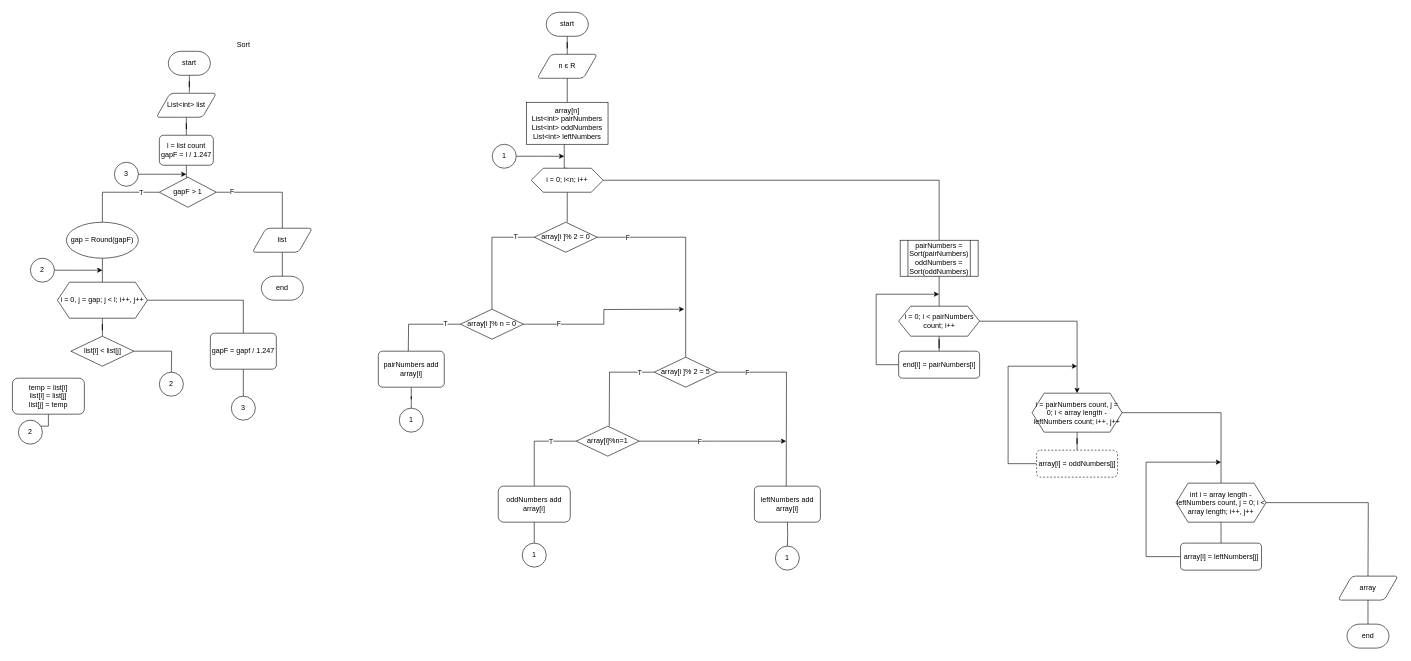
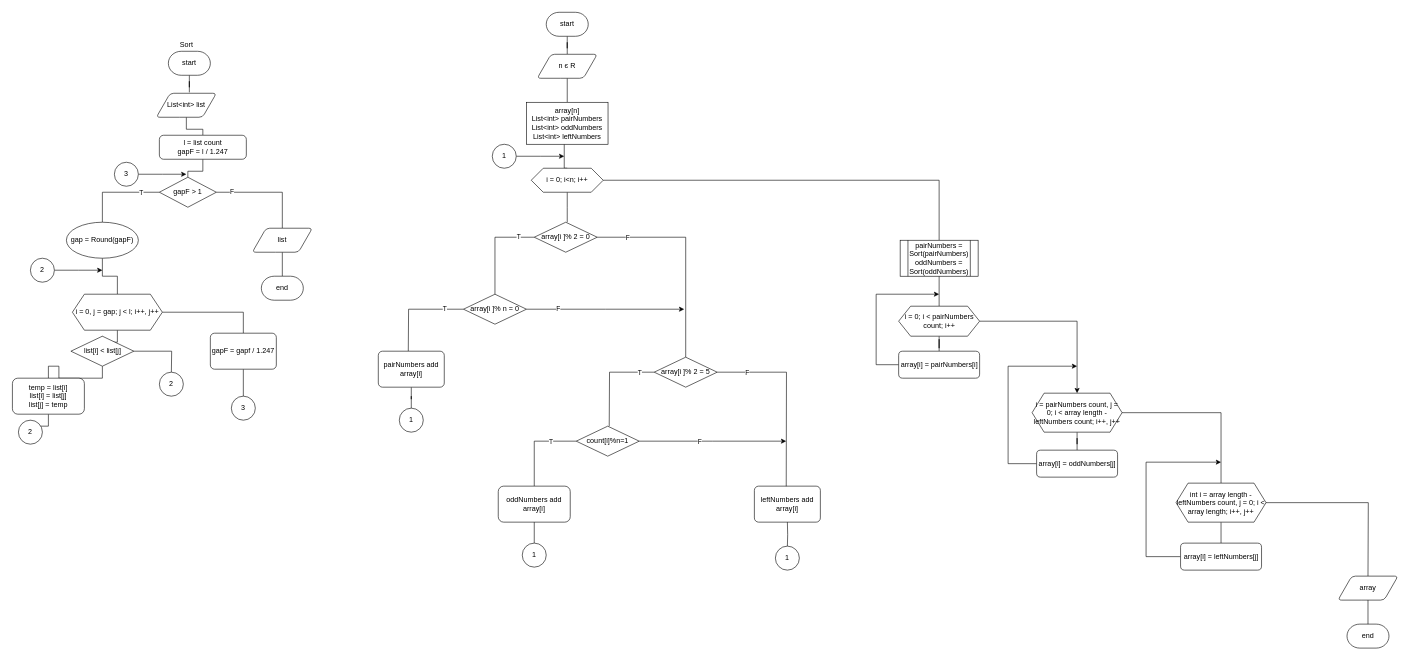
- <mxCell id="44" value="Sort" style="text;html=1;align=center;verticalAlign=middle;resizable=0;points=[];autosize=1;strokeColor=none;fillColor=none;" vertex="1" parent="1"><mxGeometry x="385" y="65" width="40" height="20" as="geometry" /></mxCell>
+ <mxCell id="44" value="Sort" style="text;html=1;align=center;verticalAlign=middle;resizable=0;points=[];autosize=1;strokeColor=none;fillColor=none;" vertex="1" parent="1"><mxGeometry x="290" y="65" width="40" height="20" as="geometry" /></mxCell>
- <mxCell id="48" value="l = list count&lt;br&gt;gapF = l / 1.247" style="rounded=1;whiteSpace=wrap;html=1;absoluteArcSize=1;arcSize=14;strokeWidth=1;" vertex="1" parent="1"><mxGeometry x="265" y="225" width="90" height="50" as="geometry" /></mxCell>
+ <mxCell id="48" value="l = list count&lt;br&gt;gapF = l / 1.247" style="rounded=1;whiteSpace=wrap;html=1;absoluteArcSize=1;arcSize=14;strokeWidth=1;" vertex="1" parent="1"><mxGeometry x="265" y="225" width="145" height="40" as="geometry" /></mxCell>
- <mxCell id="58" value="i = 0, j = gap; j &amp;lt; l; i++, j++" style="shape=hexagon;perimeter=hexagonPerimeter2;whiteSpace=wrap;html=1;fixedSize=1;strokeWidth=1;" vertex="1" parent="1"><mxGeometry x="95" y="470" width="150" height="60" as="geometry" /></mxCell>
+ <mxCell id="58" value="i = 0, j = gap; j &amp;lt; l; i++, j++" style="shape=hexagon;perimeter=hexagonPerimeter2;whiteSpace=wrap;html=1;fixedSize=1;strokeWidth=1;" vertex="1" parent="1"><mxGeometry x="120" y="490" width="150" height="60" as="geometry" /></mxCell>
- <mxCell id="20" value="&lt;span&gt;array[i ]% n = 0&lt;/span&gt;" style="strokeWidth=1;html=1;shape=mxgraph.flowchart.decision;whiteSpace=wrap;" vertex="1" parent="1"><mxGeometry x="767" y="515" width="105" height="50" as="geometry" /></mxCell>
+ <mxCell id="20" value="&lt;span&gt;array[i ]% n = 0&lt;/span&gt;" style="strokeWidth=1;html=1;shape=mxgraph.flowchart.decision;whiteSpace=wrap;" vertex="1" parent="1"><mxGeometry x="772" y="490" width="105" height="50" as="geometry" /></mxCell>
- <mxCell id="82" value="end[i] = pairNumbers[i]" style="rounded=1;whiteSpace=wrap;html=1;strokeWidth=1;" vertex="1" parent="1"><mxGeometry x="1497.5" y="585" width="135" height="45" as="geometry" /></mxCell>
+ <mxCell id="82" value="array[i] = pairNumbers[i]" style="rounded=1;whiteSpace=wrap;html=1;strokeWidth=1;" vertex="1" parent="1"><mxGeometry x="1497.5" y="585" width="135" height="45" as="geometry" /></mxCell>
+ <mxCell id="59" value="" style="edgeStyle=orthogonalEdgeStyle;rounded=0;orthogonalLoop=1;jettySize=auto;html=1;endArrow=none;endFill=0;" edge="1" parent="1" source="61" target="63"><mxGeometry relative="1" as="geometry" /></mxCell>
- <mxCell id="32" value="array[i]%n=1" style="strokeWidth=1;html=1;shape=mxgraph.flowchart.decision;whiteSpace=wrap;" vertex="1" parent="1"><mxGeometry x="960" y="710" width="105" height="50" as="geometry" /></mxCell>
+ <mxCell id="32" value="count[i]%n=1" style="strokeWidth=1;html=1;shape=mxgraph.flowchart.decision;whiteSpace=wrap;" vertex="1" parent="1"><mxGeometry x="960" y="710" width="105" height="50" as="geometry" /></mxCell>
- <mxCell id="87" value="array[i] = oddNumbers[j]" style="rounded=1;whiteSpace=wrap;html=1;strokeWidth=1;dashed=1;" vertex="1" parent="1"><mxGeometry x="1727.5" y="750" width="135" height="45" as="geometry" /></mxCell>
+ <mxCell id="87" value="array[i] = oddNumbers[j]" style="rounded=1;whiteSpace=wrap;html=1;strokeWidth=1;" vertex="1" parent="1"><mxGeometry x="1727.5" y="750" width="135" height="45" as="geometry" /></mxCell>
